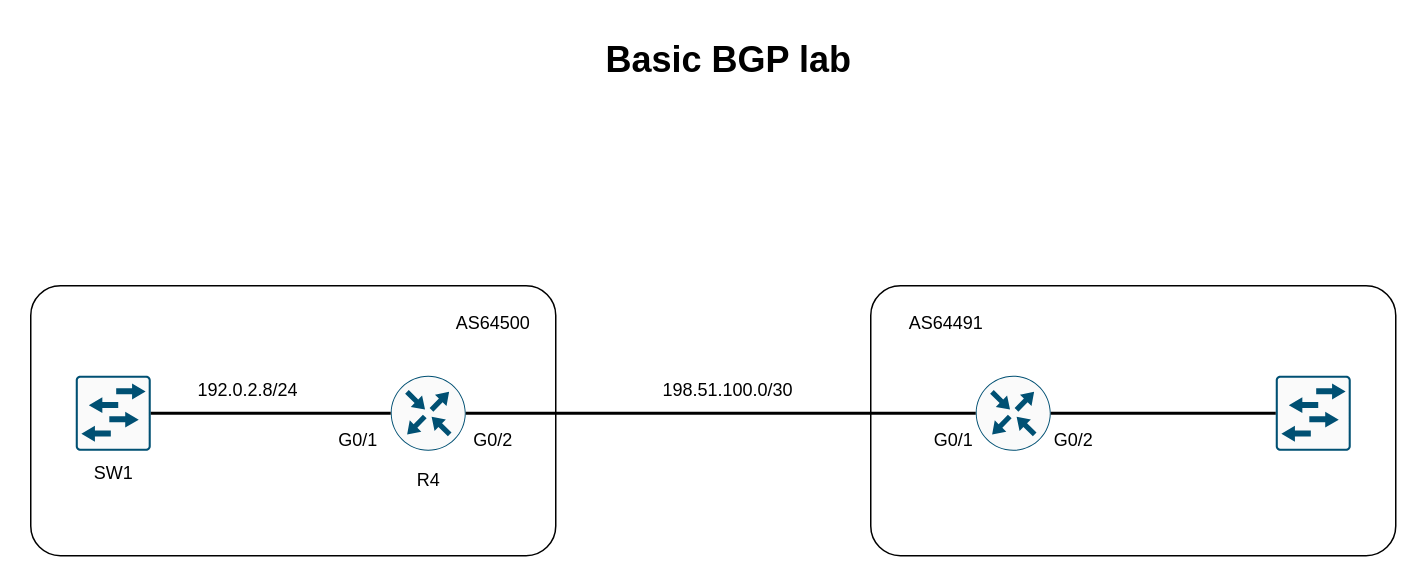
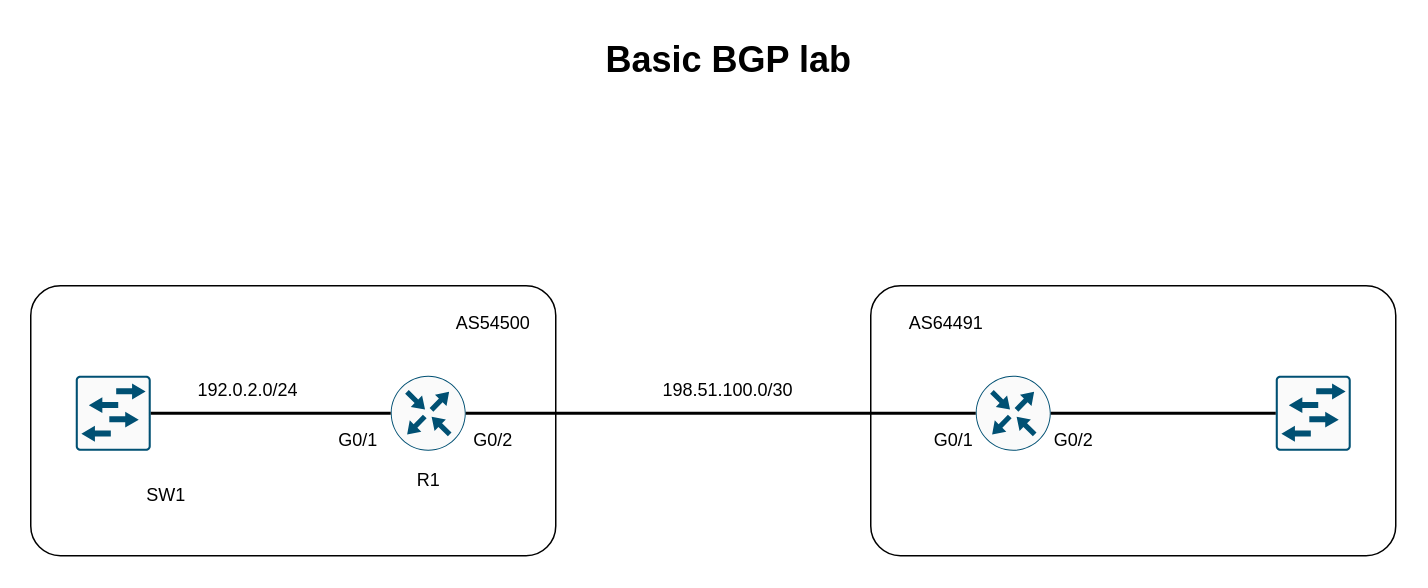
- <mxCell id="19" value="AS64500" style="text;html=1;align=center;verticalAlign=middle;resizable=0;points=[];autosize=1;strokeColor=none;fillColor=none;movable=0;rotatable=0;deletable=0;editable=0;locked=1;connectable=0;" parent="1" vertex="1"><mxGeometry x="293" y="200" width="70" height="30" as="geometry" /></mxCell>
+ <mxCell id="19" value="AS54500" style="text;html=1;align=center;verticalAlign=middle;resizable=0;points=[];autosize=1;strokeColor=none;fillColor=none;movable=0;rotatable=0;deletable=0;editable=0;locked=1;connectable=0;" parent="1" vertex="1"><mxGeometry x="293" y="200" width="70" height="30" as="geometry" /></mxCell>
- <mxCell id="12" value="192.0.2.8/24" style="text;html=1;strokeColor=none;fillColor=none;align=center;verticalAlign=middle;whiteSpace=wrap;rounded=0;movable=0;resizable=0;rotatable=0;deletable=0;editable=0;locked=1;connectable=0;" parent="1" vertex="1"><mxGeometry x="120" y="250" width="90" height="20" as="geometry" /></mxCell>
+ <mxCell id="12" value="192.0.2.0/24" style="text;html=1;strokeColor=none;fillColor=none;align=center;verticalAlign=middle;whiteSpace=wrap;rounded=0;movable=0;resizable=0;rotatable=0;deletable=0;editable=0;locked=1;connectable=0;" parent="1" vertex="1"><mxGeometry x="120" y="250" width="90" height="20" as="geometry" /></mxCell>
- <mxCell id="18" value="SW1" style="text;html=1;align=center;verticalAlign=middle;resizable=0;points=[];autosize=1;strokeColor=none;fillColor=none;movable=0;rotatable=0;deletable=0;editable=0;locked=1;connectable=0;" parent="1" vertex="1"><mxGeometry x="50" y="300" width="50" height="30" as="geometry" /></mxCell>
+ <mxCell id="18" value="SW1" style="text;html=1;align=center;verticalAlign=middle;resizable=0;points=[];autosize=1;strokeColor=none;fillColor=none;movable=0;rotatable=0;deletable=0;editable=0;locked=1;connectable=0;" parent="1" vertex="1"><mxGeometry x="85" y="315" width="50" height="30" as="geometry" /></mxCell>
- <mxCell id="13" value="R4" style="text;html=1;align=center;verticalAlign=middle;resizable=0;points=[];autosize=1;strokeColor=none;fillColor=none;movable=0;rotatable=0;deletable=0;editable=0;locked=1;connectable=0;" parent="1" vertex="1"><mxGeometry x="265" y="305" width="40" height="30" as="geometry" /></mxCell>
+ <mxCell id="13" value="R1" style="text;html=1;align=center;verticalAlign=middle;resizable=0;points=[];autosize=1;strokeColor=none;fillColor=none;movable=0;rotatable=0;deletable=0;editable=0;locked=1;connectable=0;" parent="1" vertex="1"><mxGeometry x="265" y="305" width="40" height="30" as="geometry" /></mxCell>
